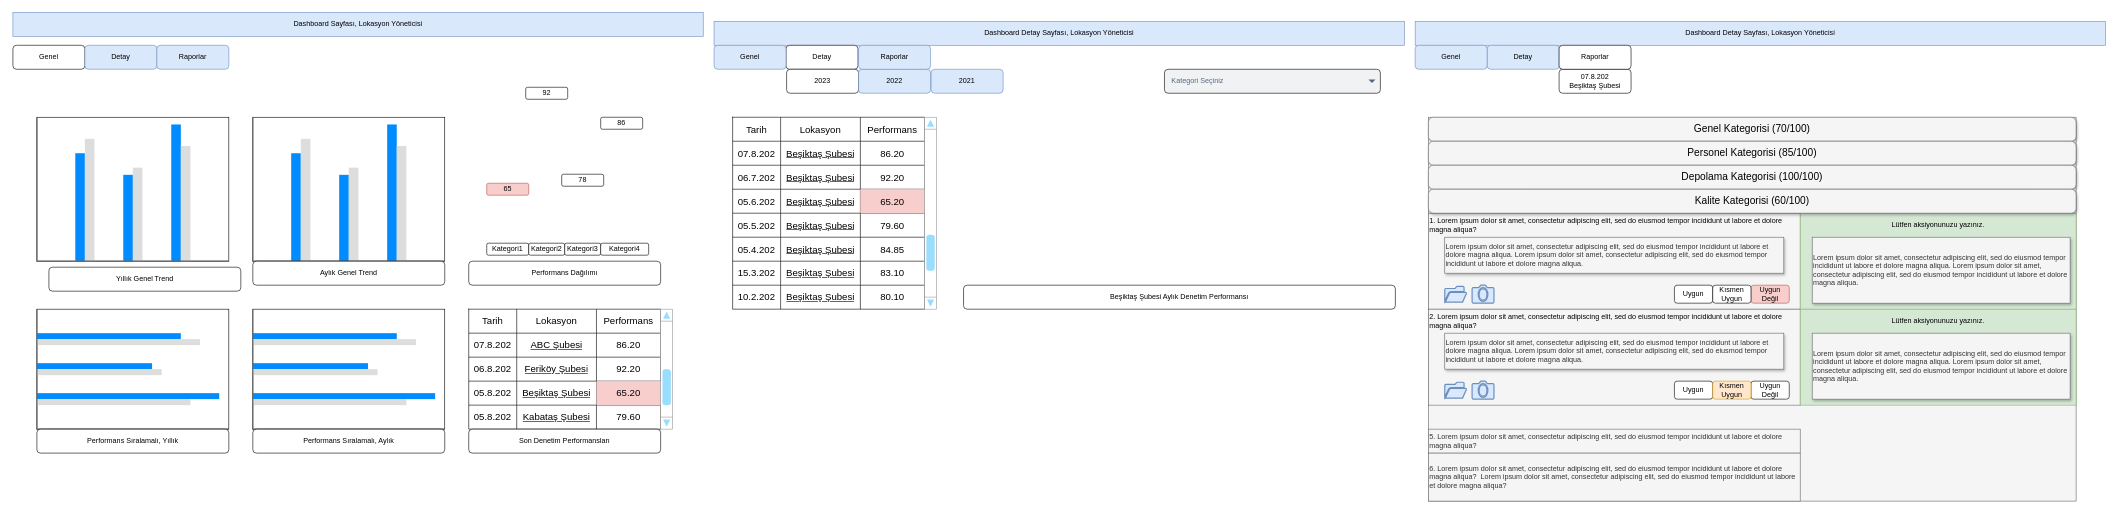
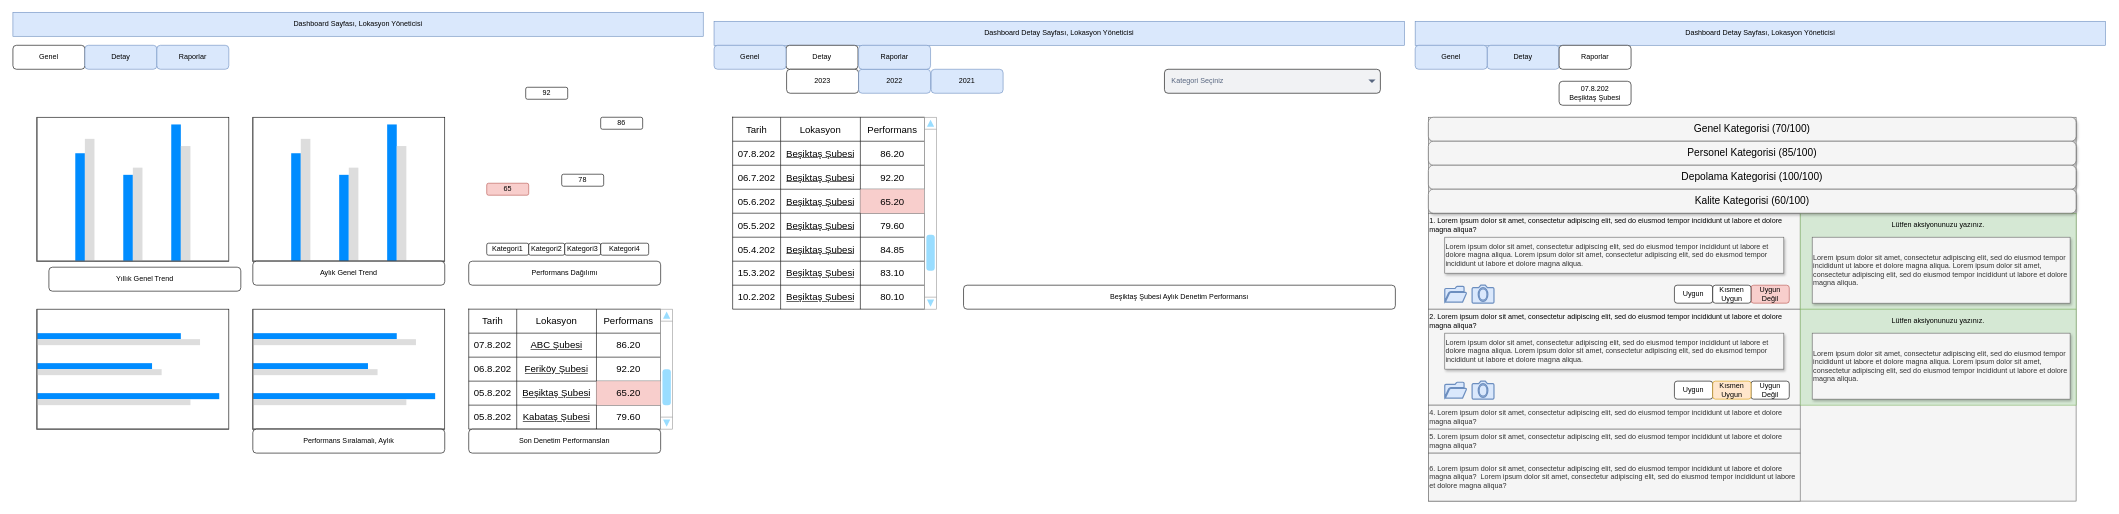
- <mxCell id="92" value="07.8.202&lt;br&gt;Beşiktaş Şubesi" style="rounded=1;whiteSpace=wrap;html=1;" vertex="1" parent="1"><mxGeometry x="2598" y="115" width="120" height="40" as="geometry" /></mxCell>
+ <mxCell id="92" value="07.8.202&lt;br&gt;Beşiktaş Şubesi" style="rounded=1;whiteSpace=wrap;html=1;" vertex="1" parent="1"><mxGeometry x="2598" y="135" width="120" height="40" as="geometry" /></mxCell>
+ <mxCell id="105" value="4. Lorem ipsum dolor sit amet, consectetur adipiscing elit, sed do eiusmod tempor incididunt ut labore et dolore magna aliqua?&amp;nbsp;" style="rounded=1;whiteSpace=wrap;html=1;shadow=0;fillColor=#f5f5f5;fontColor=#333333;strokeColor=#666666;arcSize=0;align=left;" vertex="1" parent="1"><mxGeometry x="2380" y="675" width="620" height="40" as="geometry" /></mxCell>
- <mxCell id="16" value="Performans Sıralamalı, Yıllık" style="rounded=1;whiteSpace=wrap;html=1;" vertex="1" parent="1"><mxGeometry x="60" y="715" width="320" height="40" as="geometry" /></mxCell>
- <mxCell id="106" value="5. Lorem ipsum dolor sit amet, consectetur adipiscing elit, sed do eiusmod tempor incididunt ut labore et dolore magna aliqua?&amp;nbsp;" style="rounded=1;whiteSpace=wrap;html=1;shadow=0;fillColor=#f5f5f5;fontColor=#333333;strokeColor=#666666;arcSize=0;align=left;" vertex="1" parent="1"><mxGeometry x="2380" y="715" width="620" height="40" as="geometry" /></mxCell>
+ <mxCell id="106" value="5. Lorem ipsum dolor sit amet, consectetur adipiscing elit, sed do eiusmod tempor incididunt ut labore et dolore magna aliqua?&amp;nbsp;" style="whiteSpace=wrap;html=1;shadow=0;fillColor=#f5f5f5;fontColor=#333333;strokeColor=#666666;arcSize=0;align=left;rounded=0;" vertex="1" parent="1"><mxGeometry x="2380" y="715" width="620" height="40" as="geometry" /></mxCell>
